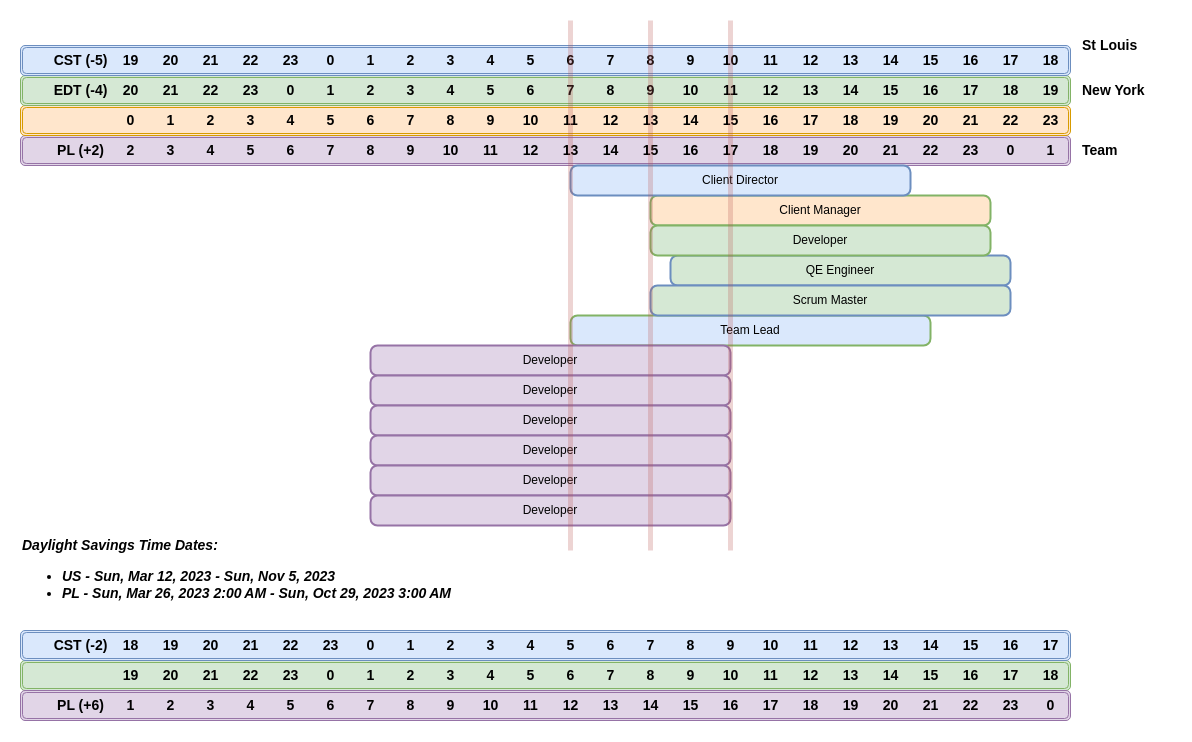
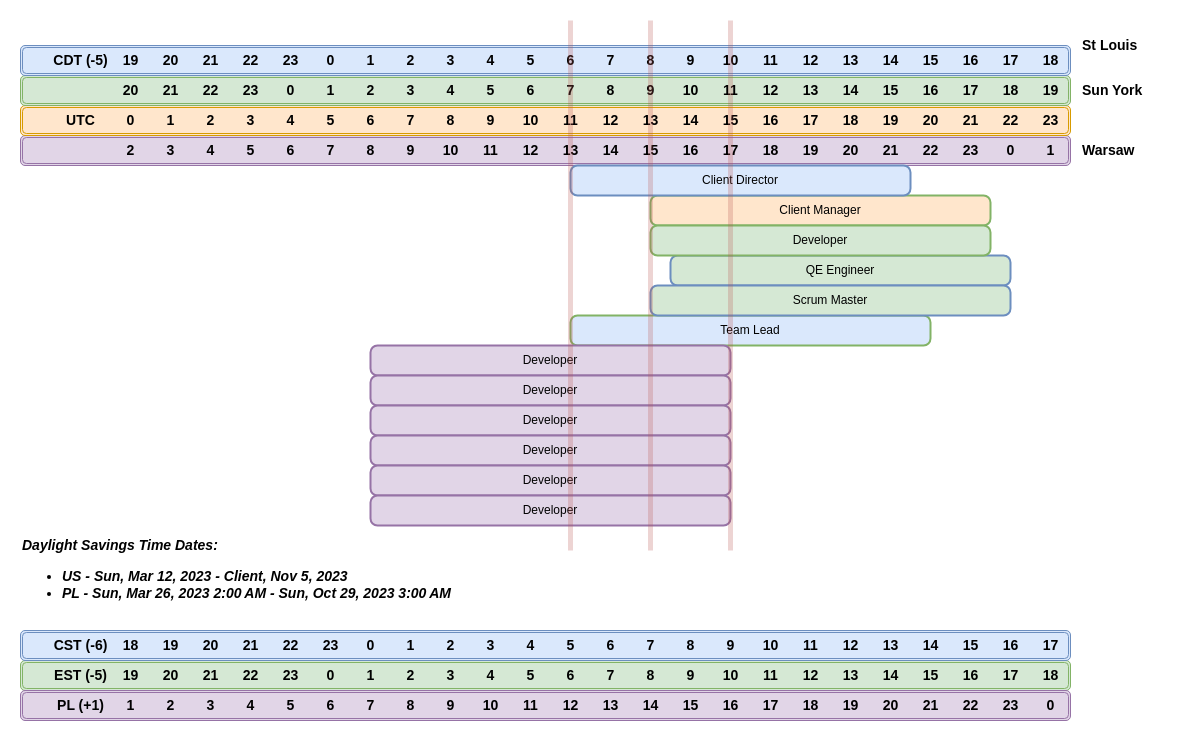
- <mxCell id="110" value="CST (-5)" style="text;strokeColor=none;fillColor=none;html=1;fontSize=14;fontStyle=1;verticalAlign=middle;align=center;" parent="1" vertex="1"><mxGeometry x="50" y="50" width="60" height="20" as="geometry" /></mxCell>
+ <mxCell id="110" value="CDT (-5)" style="text;strokeColor=none;fillColor=none;html=1;fontSize=14;fontStyle=1;verticalAlign=middle;align=center;" parent="1" vertex="1"><mxGeometry x="50" y="50" width="60" height="20" as="geometry" /></mxCell>
- <mxCell id="86" value="EDT (-4)" style="text;strokeColor=none;fillColor=none;html=1;fontSize=14;fontStyle=1;verticalAlign=middle;align=center;" parent="1" vertex="1"><mxGeometry x="50" y="80" width="60" height="20" as="geometry" /></mxCell>
- <mxCell id="195" value="New York" style="text;strokeColor=none;fillColor=none;html=1;fontSize=14;fontStyle=1;verticalAlign=middle;align=left;" parent="1" vertex="1"><mxGeometry x="1080" y="80" width="90" height="20" as="geometry" /></mxCell>
+ <mxCell id="195" value="Sun York" style="text;strokeColor=none;fillColor=none;html=1;fontSize=14;fontStyle=1;verticalAlign=middle;align=left;" parent="1" vertex="1"><mxGeometry x="1080" y="80" width="90" height="20" as="geometry" /></mxCell>
+ <mxCell id="62" value="UTC" style="text;strokeColor=none;fillColor=none;html=1;fontSize=14;fontStyle=1;verticalAlign=middle;align=center;" parent="1" vertex="1"><mxGeometry x="50" y="110" width="60" height="20" as="geometry" /></mxCell>
- <mxCell id="38" value="PL (+2)" style="text;strokeColor=none;fillColor=none;html=1;fontSize=14;fontStyle=1;verticalAlign=middle;align=center;" parent="1" vertex="1"><mxGeometry x="50" y="140" width="60" height="20" as="geometry" /></mxCell>
- <mxCell id="196" value="Team" style="text;strokeColor=none;fillColor=none;html=1;fontSize=14;fontStyle=1;verticalAlign=middle;align=left;" parent="1" vertex="1"><mxGeometry x="1080" y="140" width="90" height="20" as="geometry" /></mxCell>
+ <mxCell id="196" value="Warsaw" style="text;strokeColor=none;fillColor=none;html=1;fontSize=14;fontStyle=1;verticalAlign=middle;align=left;" parent="1" vertex="1"><mxGeometry x="1080" y="140" width="90" height="20" as="geometry" /></mxCell>
- <mxCell id="167" value="Daylight Savings Time Dates:&lt;br style=&quot;font-size: 14px;&quot;&gt;&lt;ul&gt;&lt;li&gt;US - Sun, Mar 12, 2023 - Sun, Nov 5, 2023&lt;/li&gt;&lt;li&gt;PL - Sun, Mar 26, 2023 2:00 AM - Sun, Oct 29, 2023 3:00 AM&lt;br&gt;&lt;/li&gt;&lt;/ul&gt;" style="text;strokeColor=none;fillColor=none;html=1;fontSize=14;fontStyle=3;verticalAlign=top;align=left;" parent="1" vertex="1"><mxGeometry x="20" y="530" width="440" height="80" as="geometry" /></mxCell>
+ <mxCell id="167" value="Daylight Savings Time Dates:&lt;br style=&quot;font-size: 14px;&quot;&gt;&lt;ul&gt;&lt;li&gt;US - Sun, Mar 12, 2023 - Client, Nov 5, 2023&lt;/li&gt;&lt;li&gt;PL - Sun, Mar 26, 2023 2:00 AM - Sun, Oct 29, 2023 3:00 AM&lt;br&gt;&lt;/li&gt;&lt;/ul&gt;" style="text;strokeColor=none;fillColor=none;html=1;fontSize=14;fontStyle=3;verticalAlign=top;align=left;" parent="1" vertex="1"><mxGeometry x="20" y="530" width="440" height="80" as="geometry" /></mxCell>
- <mxCell id="164" value="CST (-2)" style="text;strokeColor=none;fillColor=none;html=1;fontSize=14;fontStyle=1;verticalAlign=middle;align=center;" parent="1" vertex="1"><mxGeometry x="50" y="635" width="60" height="20" as="geometry" /></mxCell>
+ <mxCell id="164" value="CST (-6)" style="text;strokeColor=none;fillColor=none;html=1;fontSize=14;fontStyle=1;verticalAlign=middle;align=center;" parent="1" vertex="1"><mxGeometry x="50" y="635" width="60" height="20" as="geometry" /></mxCell>
+ <mxCell id="140" value="EST (-5)" style="text;strokeColor=none;fillColor=none;html=1;fontSize=14;fontStyle=1;verticalAlign=middle;align=center;" parent="1" vertex="1"><mxGeometry x="50" y="665" width="60" height="20" as="geometry" /></mxCell>
- <mxCell id="192" value="PL (+6)" style="text;strokeColor=none;fillColor=none;html=1;fontSize=14;fontStyle=1;verticalAlign=middle;align=center;" parent="1" vertex="1"><mxGeometry x="50" y="695" width="60" height="20" as="geometry" /></mxCell>
+ <mxCell id="192" value="PL (+1)" style="text;strokeColor=none;fillColor=none;html=1;fontSize=14;fontStyle=1;verticalAlign=middle;align=center;" parent="1" vertex="1"><mxGeometry x="50" y="695" width="60" height="20" as="geometry" /></mxCell>
